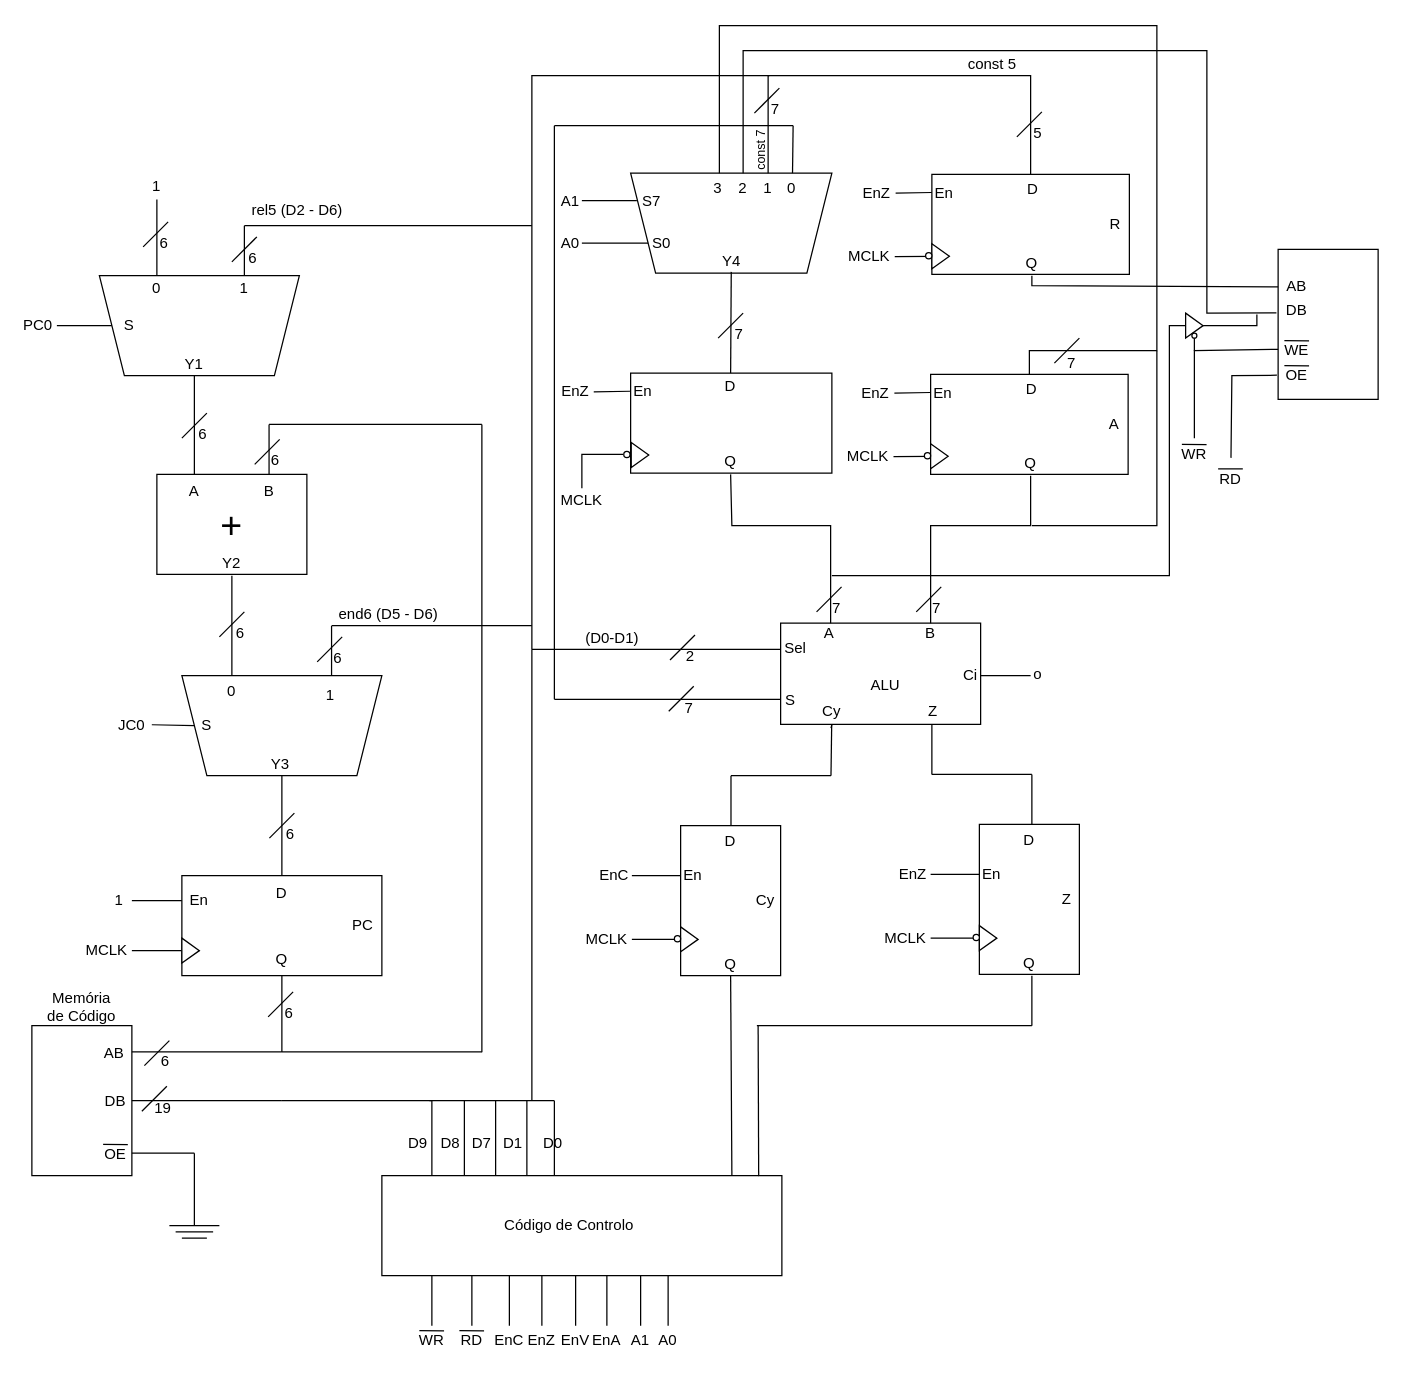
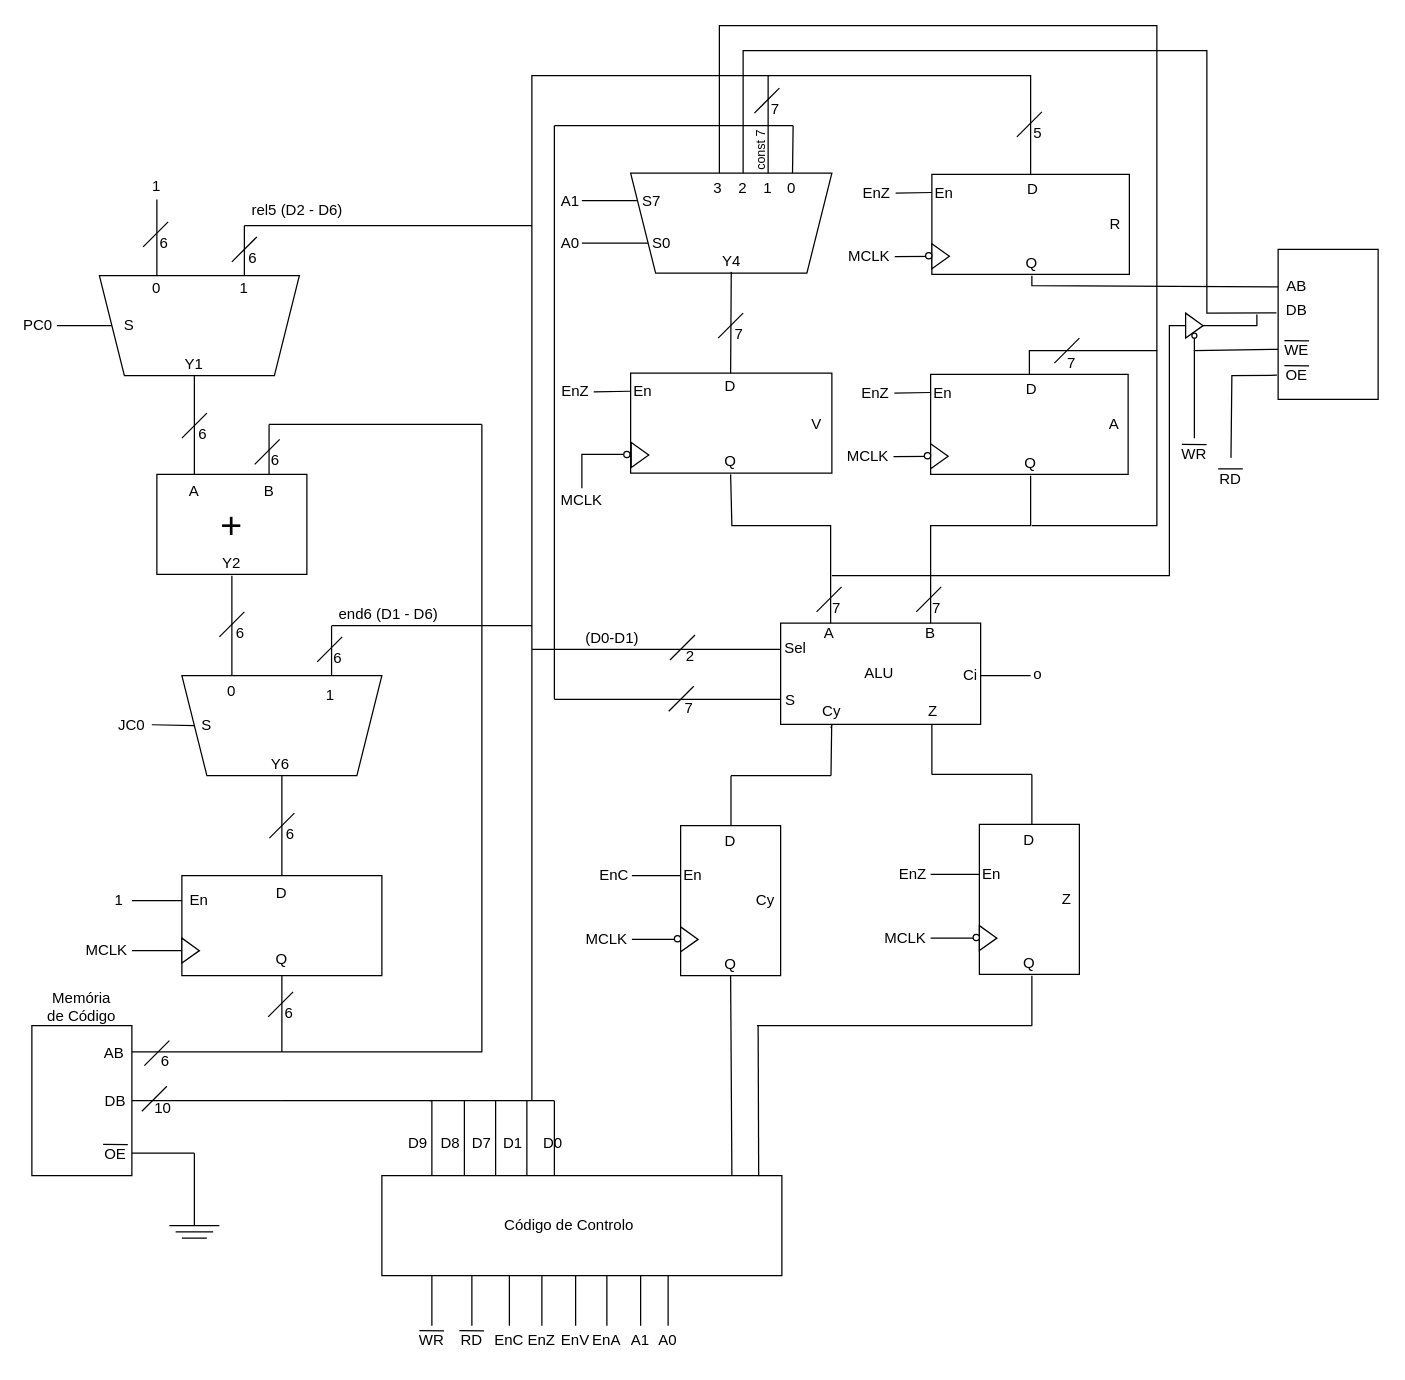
- <mxCell id="223" value="const 5" style="text;html=1;align=center;verticalAlign=middle;whiteSpace=wrap;rounded=0;" vertex="1" parent="1"><mxGeometry x="770.5" y="41" width="44.5" height="20" as="geometry" /></mxCell>
+ <mxCell id="167" value="V" style="text;html=1;align=center;verticalAlign=middle;whiteSpace=wrap;rounded=0;" vertex="1" parent="1"><mxGeometry x="643" y="329" width="20" height="20" as="geometry" /></mxCell>
- <mxCell id="252" value="end6 (D5 - D6)" style="text;html=1;align=center;verticalAlign=middle;whiteSpace=wrap;rounded=0;" vertex="1" parent="1"><mxGeometry x="266" y="476" width="89" height="30" as="geometry" /></mxCell>
+ <mxCell id="252" value="end6 (D1 - D6)" style="text;html=1;align=center;verticalAlign=middle;whiteSpace=wrap;rounded=0;" vertex="1" parent="1"><mxGeometry x="266" y="476" width="89" height="30" as="geometry" /></mxCell>
- <mxCell id="145" value="ALU" style="text;html=1;align=center;verticalAlign=middle;whiteSpace=wrap;rounded=0;" vertex="1" parent="1"><mxGeometry x="698" y="538" width="20" height="20" as="geometry" /></mxCell>
+ <mxCell id="145" value="ALU" style="text;html=1;align=center;verticalAlign=middle;whiteSpace=wrap;rounded=0;" vertex="1" parent="1"><mxGeometry x="693" y="528" width="20" height="20" as="geometry" /></mxCell>
- <mxCell id="23" value="Y3" style="text;html=1;align=center;verticalAlign=middle;whiteSpace=wrap;rounded=0;" vertex="1" parent="1"><mxGeometry x="214" y="601" width="20" height="20" as="geometry" /></mxCell>
+ <mxCell id="23" value="Y6" style="text;html=1;align=center;verticalAlign=middle;whiteSpace=wrap;rounded=0;" vertex="1" parent="1"><mxGeometry x="214" y="601" width="20" height="20" as="geometry" /></mxCell>
- <mxCell id="18" value="PC" style="text;html=1;align=center;verticalAlign=middle;whiteSpace=wrap;rounded=0;" vertex="1" parent="1"><mxGeometry x="280" y="730" width="20" height="20" as="geometry" /></mxCell>
- <mxCell id="255" value="19" style="text;html=1;align=center;verticalAlign=middle;whiteSpace=wrap;rounded=0;" vertex="1" parent="1"><mxGeometry x="119.5" y="875.5" width="20" height="20" as="geometry" /></mxCell>
+ <mxCell id="255" value="10" style="text;html=1;align=center;verticalAlign=middle;whiteSpace=wrap;rounded=0;" vertex="1" parent="1"><mxGeometry x="119.5" y="875.5" width="20" height="20" as="geometry" /></mxCell>
